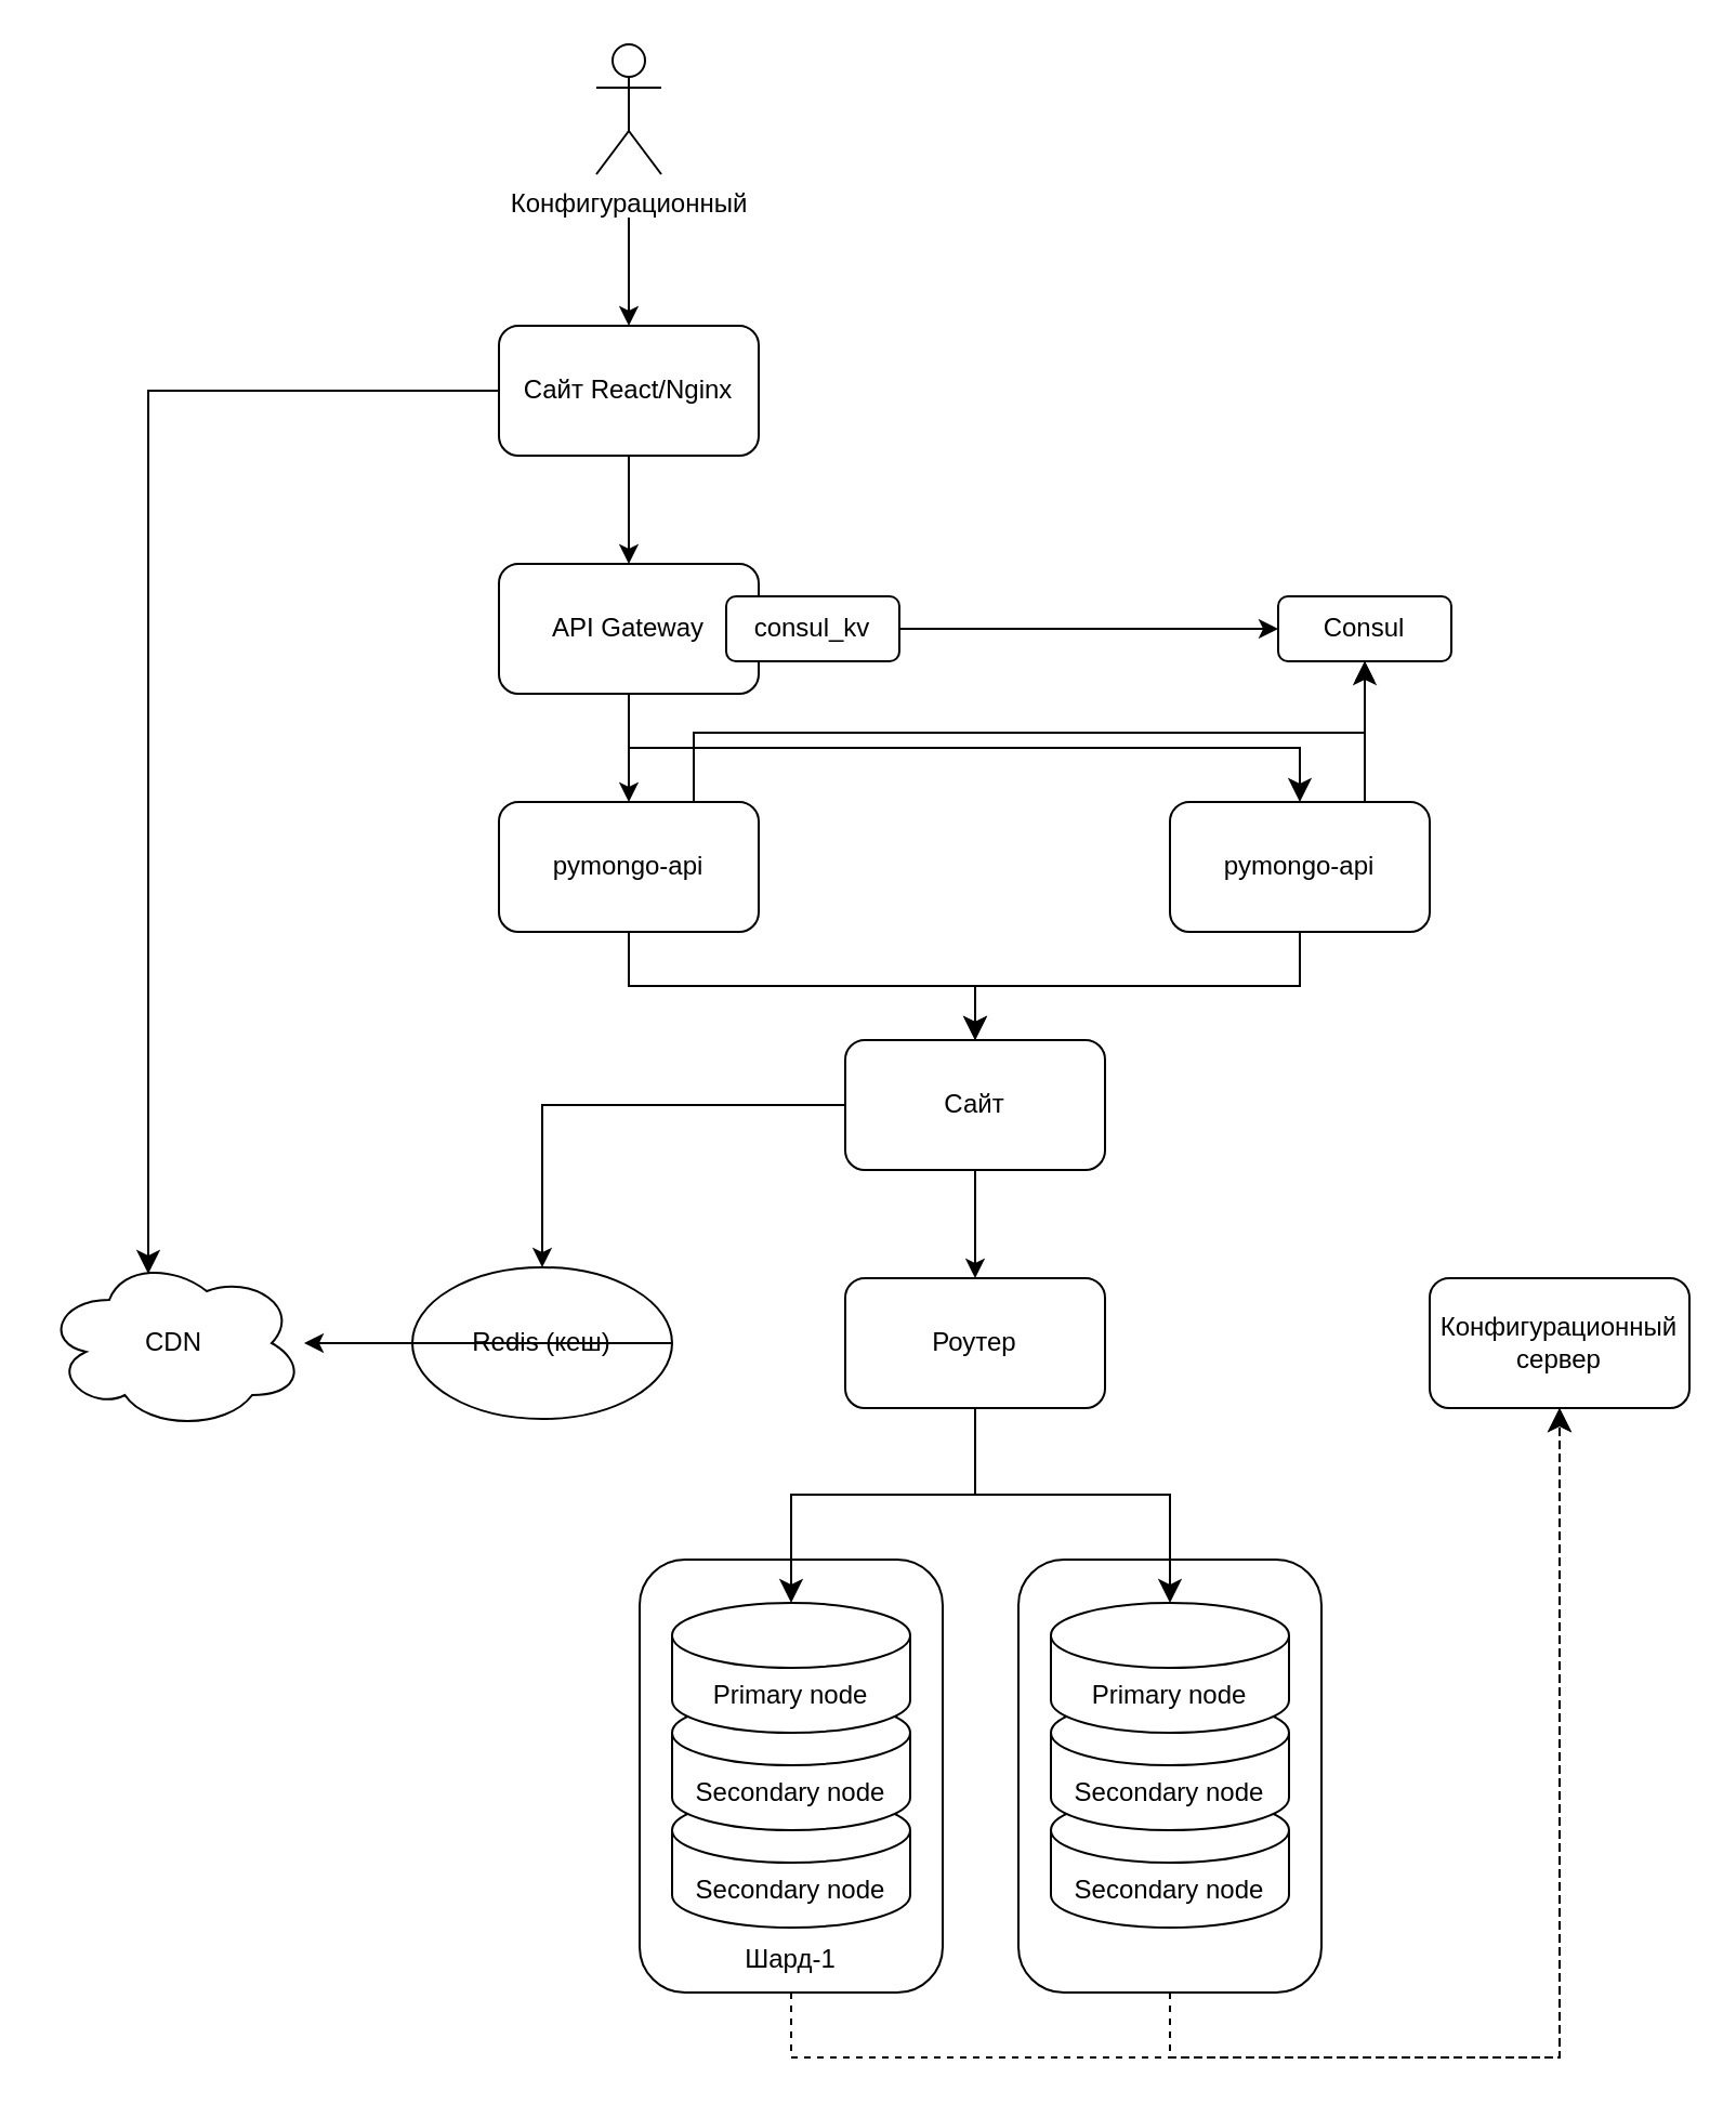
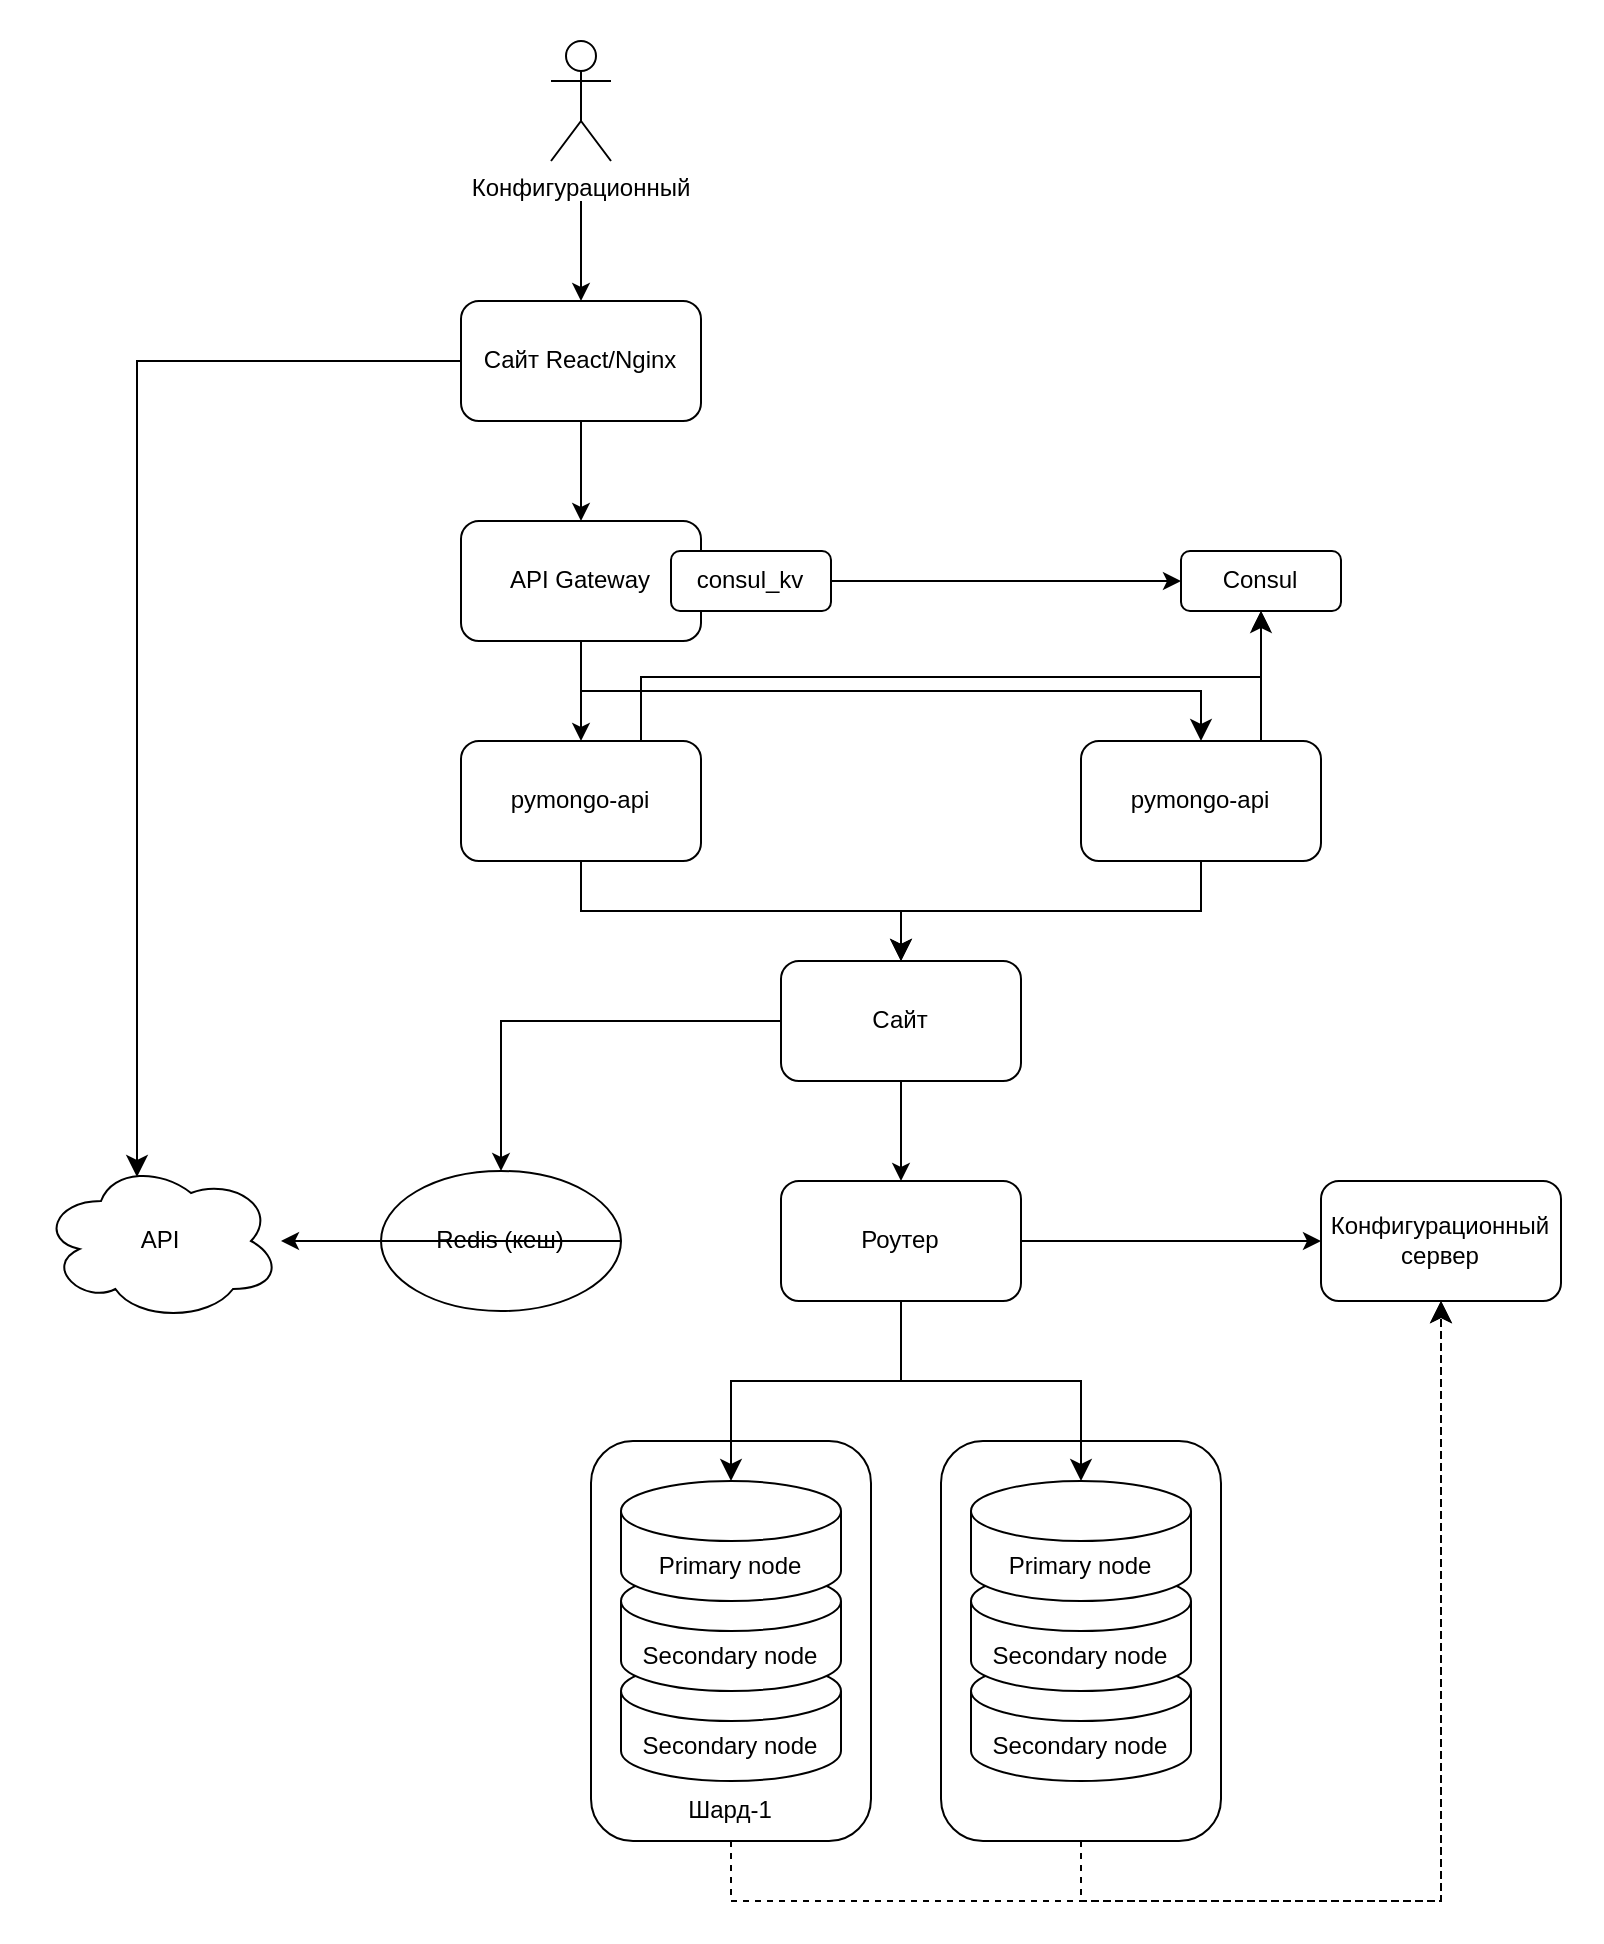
- <mxCell id="41" value="CDN" style="ellipse;shape=cloud;whiteSpace=wrap;html=1;" vertex="1" parent="1"><mxGeometry x="20" y="580" width="120" height="80" as="geometry" /></mxCell>
+ <mxCell id="41" value="API" style="ellipse;shape=cloud;whiteSpace=wrap;html=1;" vertex="1" parent="1"><mxGeometry x="20" y="580" width="120" height="80" as="geometry" /></mxCell>
+ <mxCell id="9" value="" style="endArrow=classic;html=1;rounded=0;exitX=1;exitY=0.5;exitDx=0;exitDy=0;entryX=0;entryY=0.5;entryDx=0;entryDy=0;" parent="1" source="6" target="8" edge="1"><mxGeometry width="50" height="50" relative="1" as="geometry"><mxPoint x="520" y="900" as="sourcePoint" /><mxPoint x="570" y="850" as="targetPoint" /></mxGeometry></mxCell>
